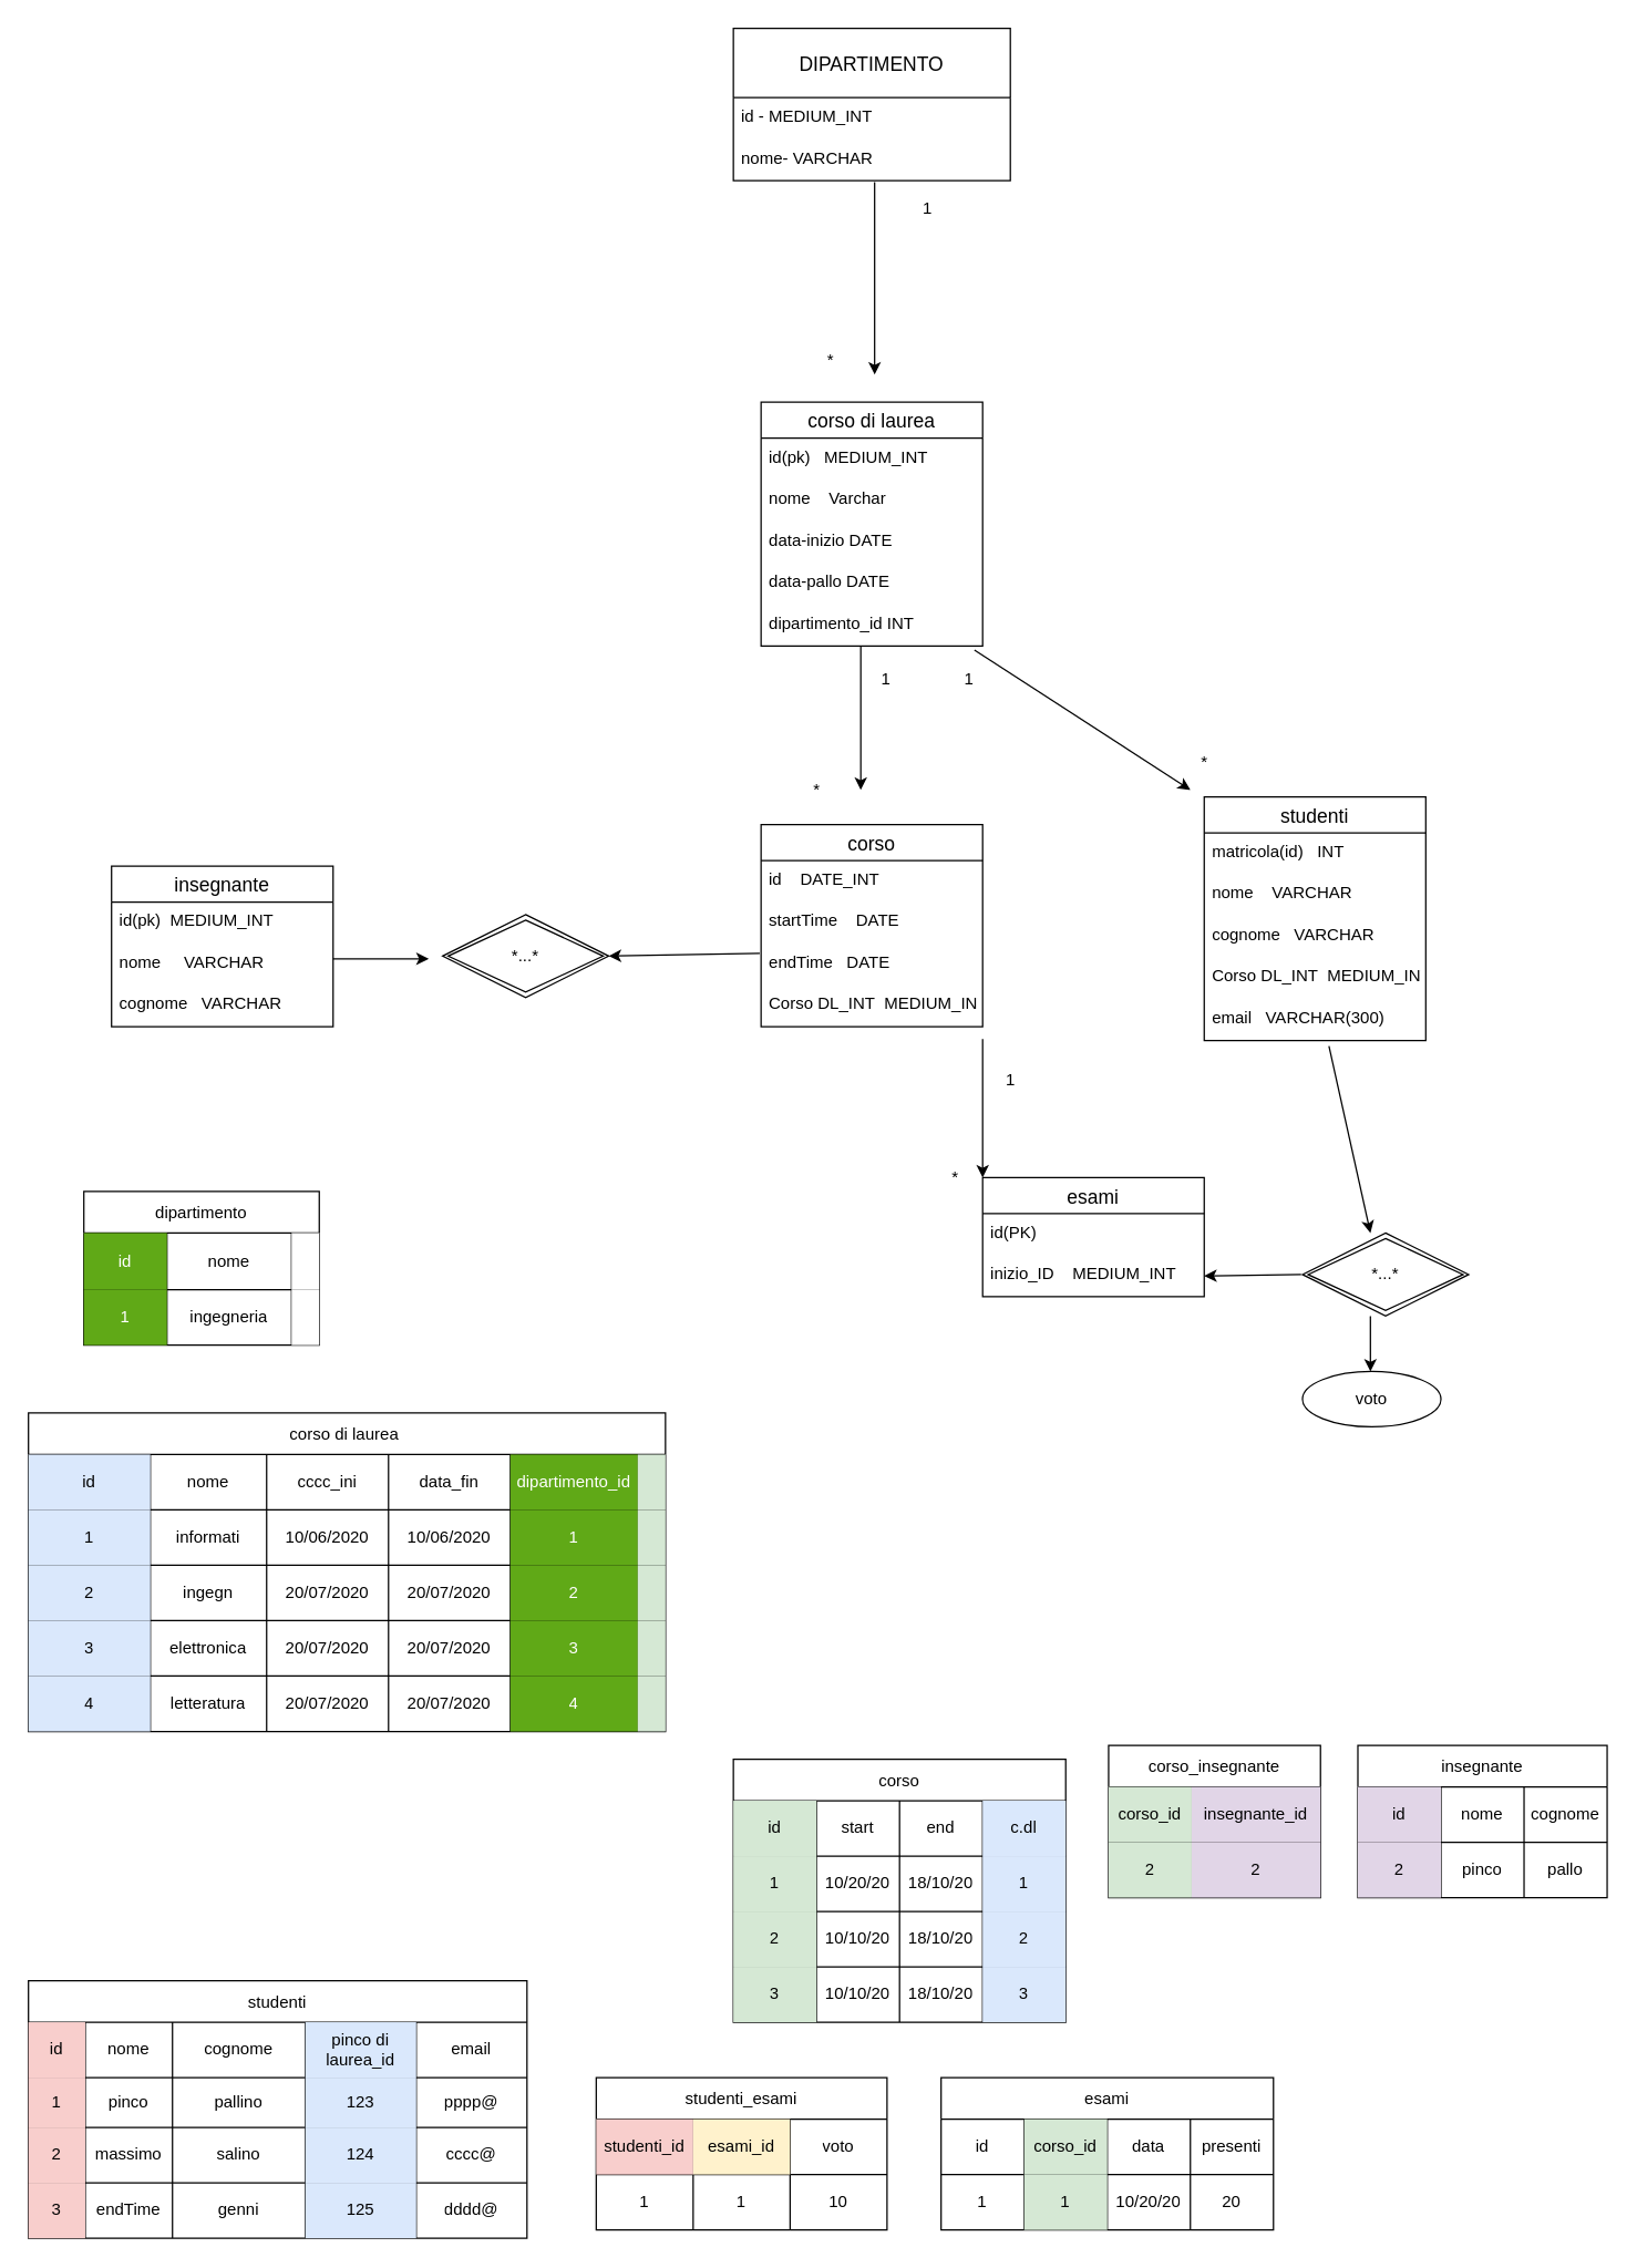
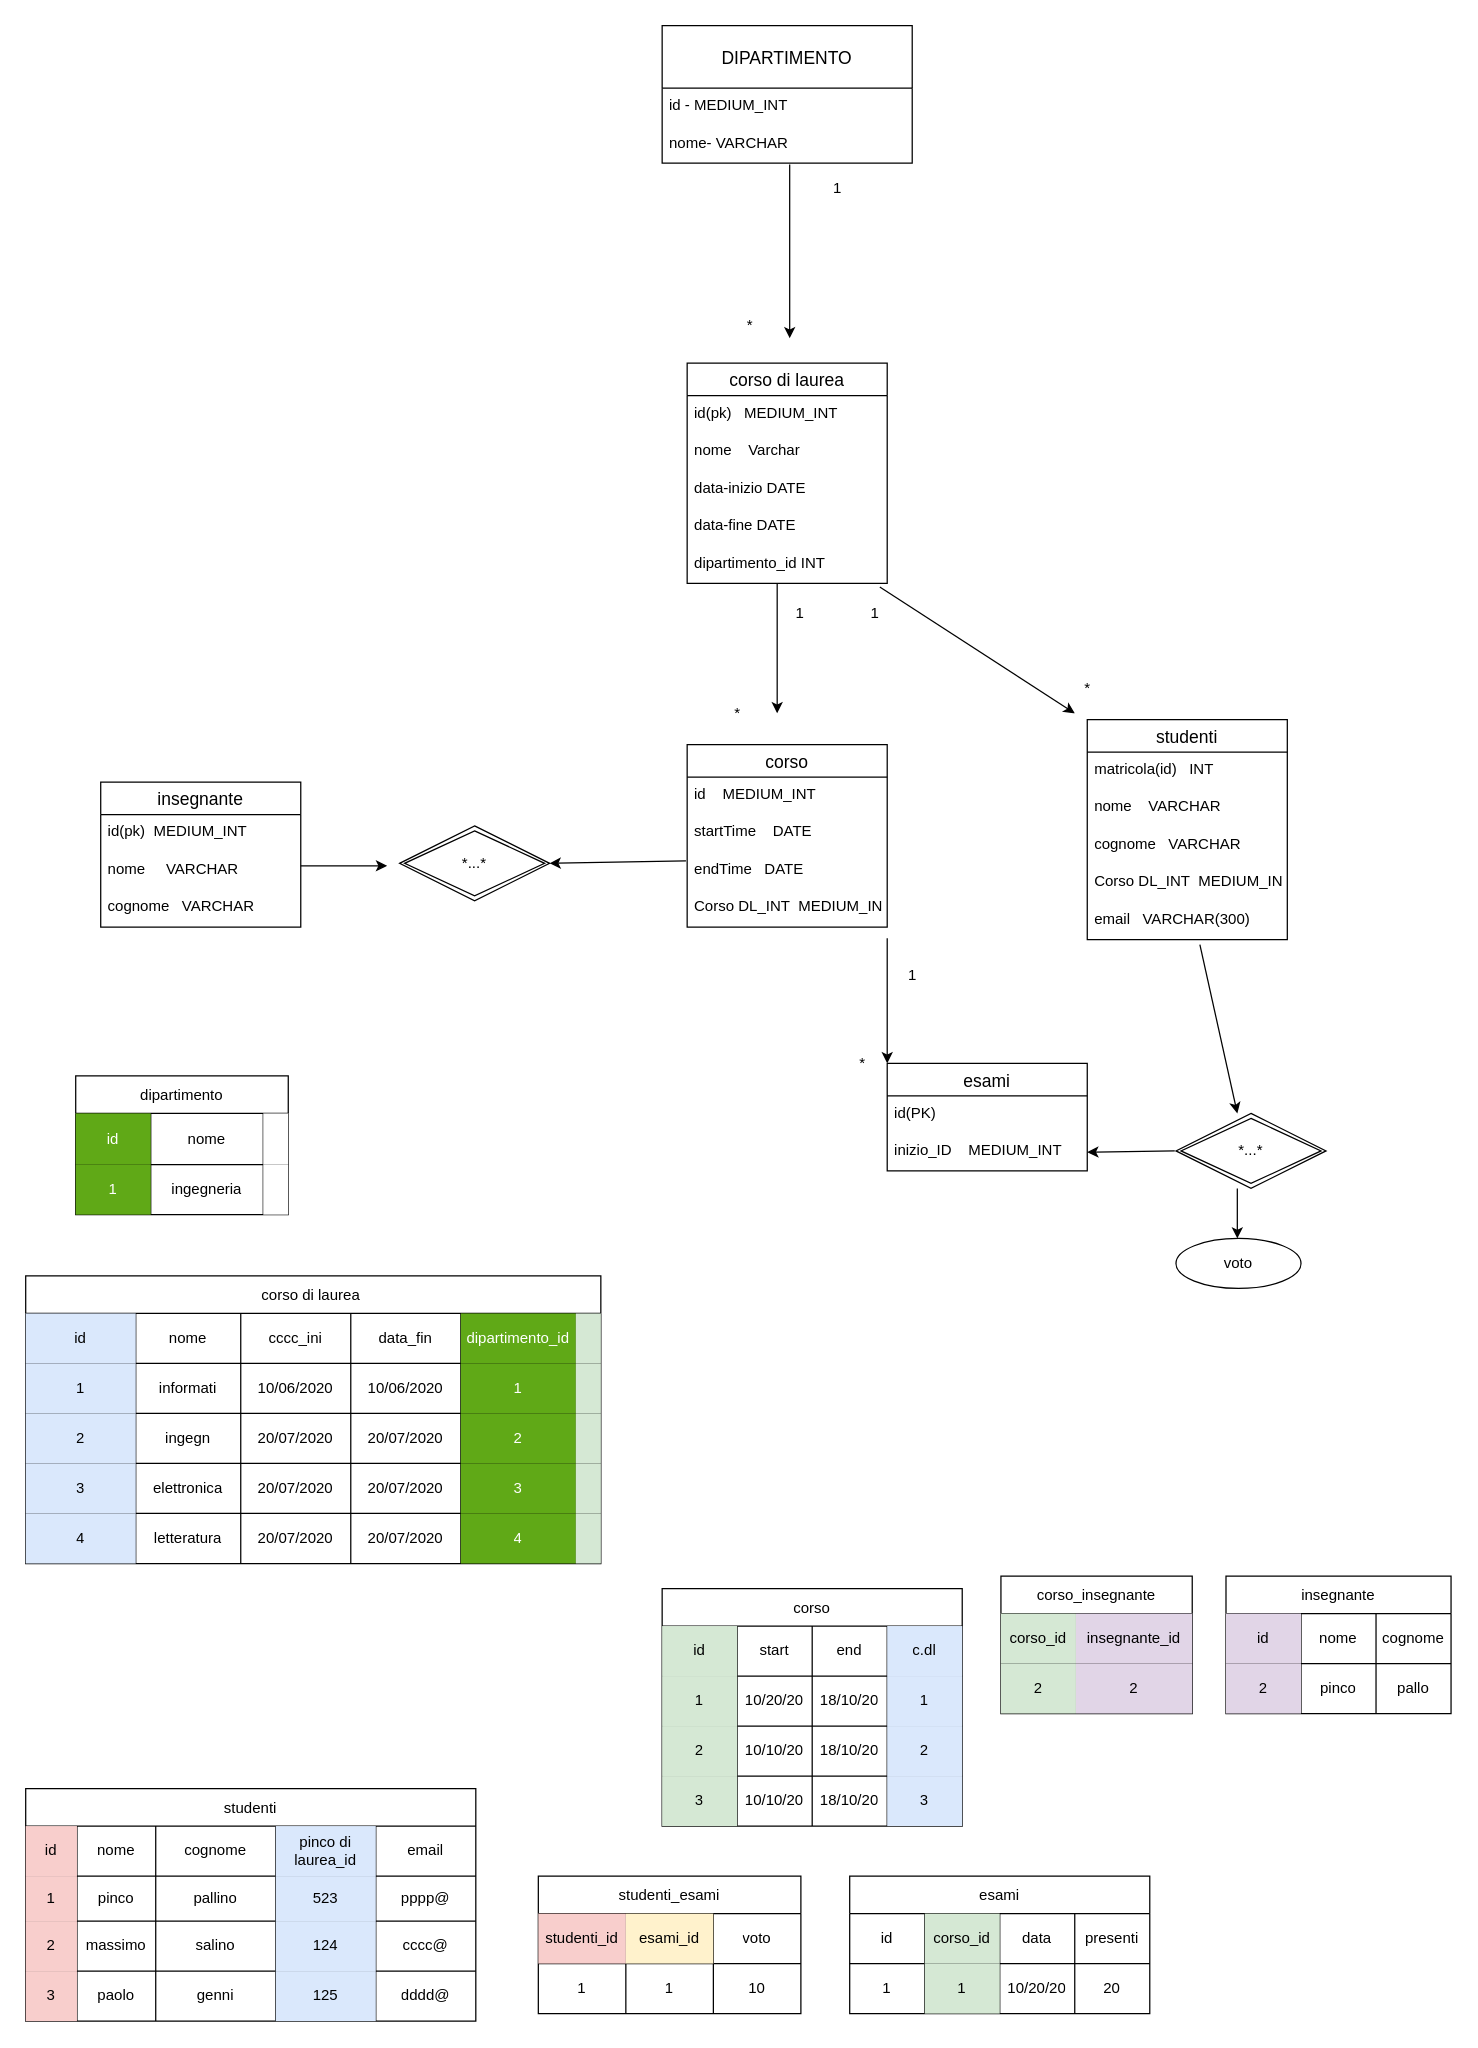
- <mxCell id="9" value="data-pallo DATE" style="text;strokeColor=none;fillColor=none;spacingLeft=4;spacingRight=4;overflow=hidden;rotatable=0;points=[[0,0.5],[1,0.5]];portConstraint=eastwest;fontSize=12;" parent="5" vertex="1"><mxGeometry y="116" width="160" height="30" as="geometry" /></mxCell>
+ <mxCell id="9" value="data-fine DATE" style="text;strokeColor=none;fillColor=none;spacingLeft=4;spacingRight=4;overflow=hidden;rotatable=0;points=[[0,0.5],[1,0.5]];portConstraint=eastwest;fontSize=12;" parent="5" vertex="1"><mxGeometry y="116" width="160" height="30" as="geometry" /></mxCell>
- <mxCell id="12" value="id    DATE_INT" style="text;strokeColor=none;fillColor=none;spacingLeft=4;spacingRight=4;overflow=hidden;rotatable=0;points=[[0,0.5],[1,0.5]];portConstraint=eastwest;fontSize=12;" parent="11" vertex="1"><mxGeometry y="26" width="160" height="30" as="geometry" /></mxCell>
+ <mxCell id="12" value="id    MEDIUM_INT" style="text;strokeColor=none;fillColor=none;spacingLeft=4;spacingRight=4;overflow=hidden;rotatable=0;points=[[0,0.5],[1,0.5]];portConstraint=eastwest;fontSize=12;" parent="11" vertex="1"><mxGeometry y="26" width="160" height="30" as="geometry" /></mxCell>
- <mxCell id="87" value="123" style="shape=partialRectangle;html=1;whiteSpace=wrap;connectable=0;overflow=hidden;fillColor=#dae8fc;top=0;left=0;bottom=0;right=0;pointerEvents=1;strokeColor=#6c8ebf;" parent="83" vertex="1"><mxGeometry x="200" width="80" height="36" as="geometry"><mxRectangle width="80" height="36" as="alternateBounds" /></mxGeometry></mxCell>
+ <mxCell id="87" value="523" style="shape=partialRectangle;html=1;whiteSpace=wrap;connectable=0;overflow=hidden;fillColor=#dae8fc;top=0;left=0;bottom=0;right=0;pointerEvents=1;strokeColor=#6c8ebf;" parent="83" vertex="1"><mxGeometry x="200" width="80" height="36" as="geometry"><mxRectangle width="80" height="36" as="alternateBounds" /></mxGeometry></mxCell>
- <mxCell id="97" value="endTime" style="shape=partialRectangle;html=1;whiteSpace=wrap;connectable=0;overflow=hidden;fillColor=none;top=0;left=0;bottom=0;right=0;pointerEvents=1;" parent="95" vertex="1"><mxGeometry x="41" width="63" height="40" as="geometry"><mxRectangle width="63" height="40" as="alternateBounds" /></mxGeometry></mxCell>
+ <mxCell id="97" value="paolo" style="shape=partialRectangle;html=1;whiteSpace=wrap;connectable=0;overflow=hidden;fillColor=none;top=0;left=0;bottom=0;right=0;pointerEvents=1;" parent="95" vertex="1"><mxGeometry x="41" width="63" height="40" as="geometry"><mxRectangle width="63" height="40" as="alternateBounds" /></mxGeometry></mxCell>
